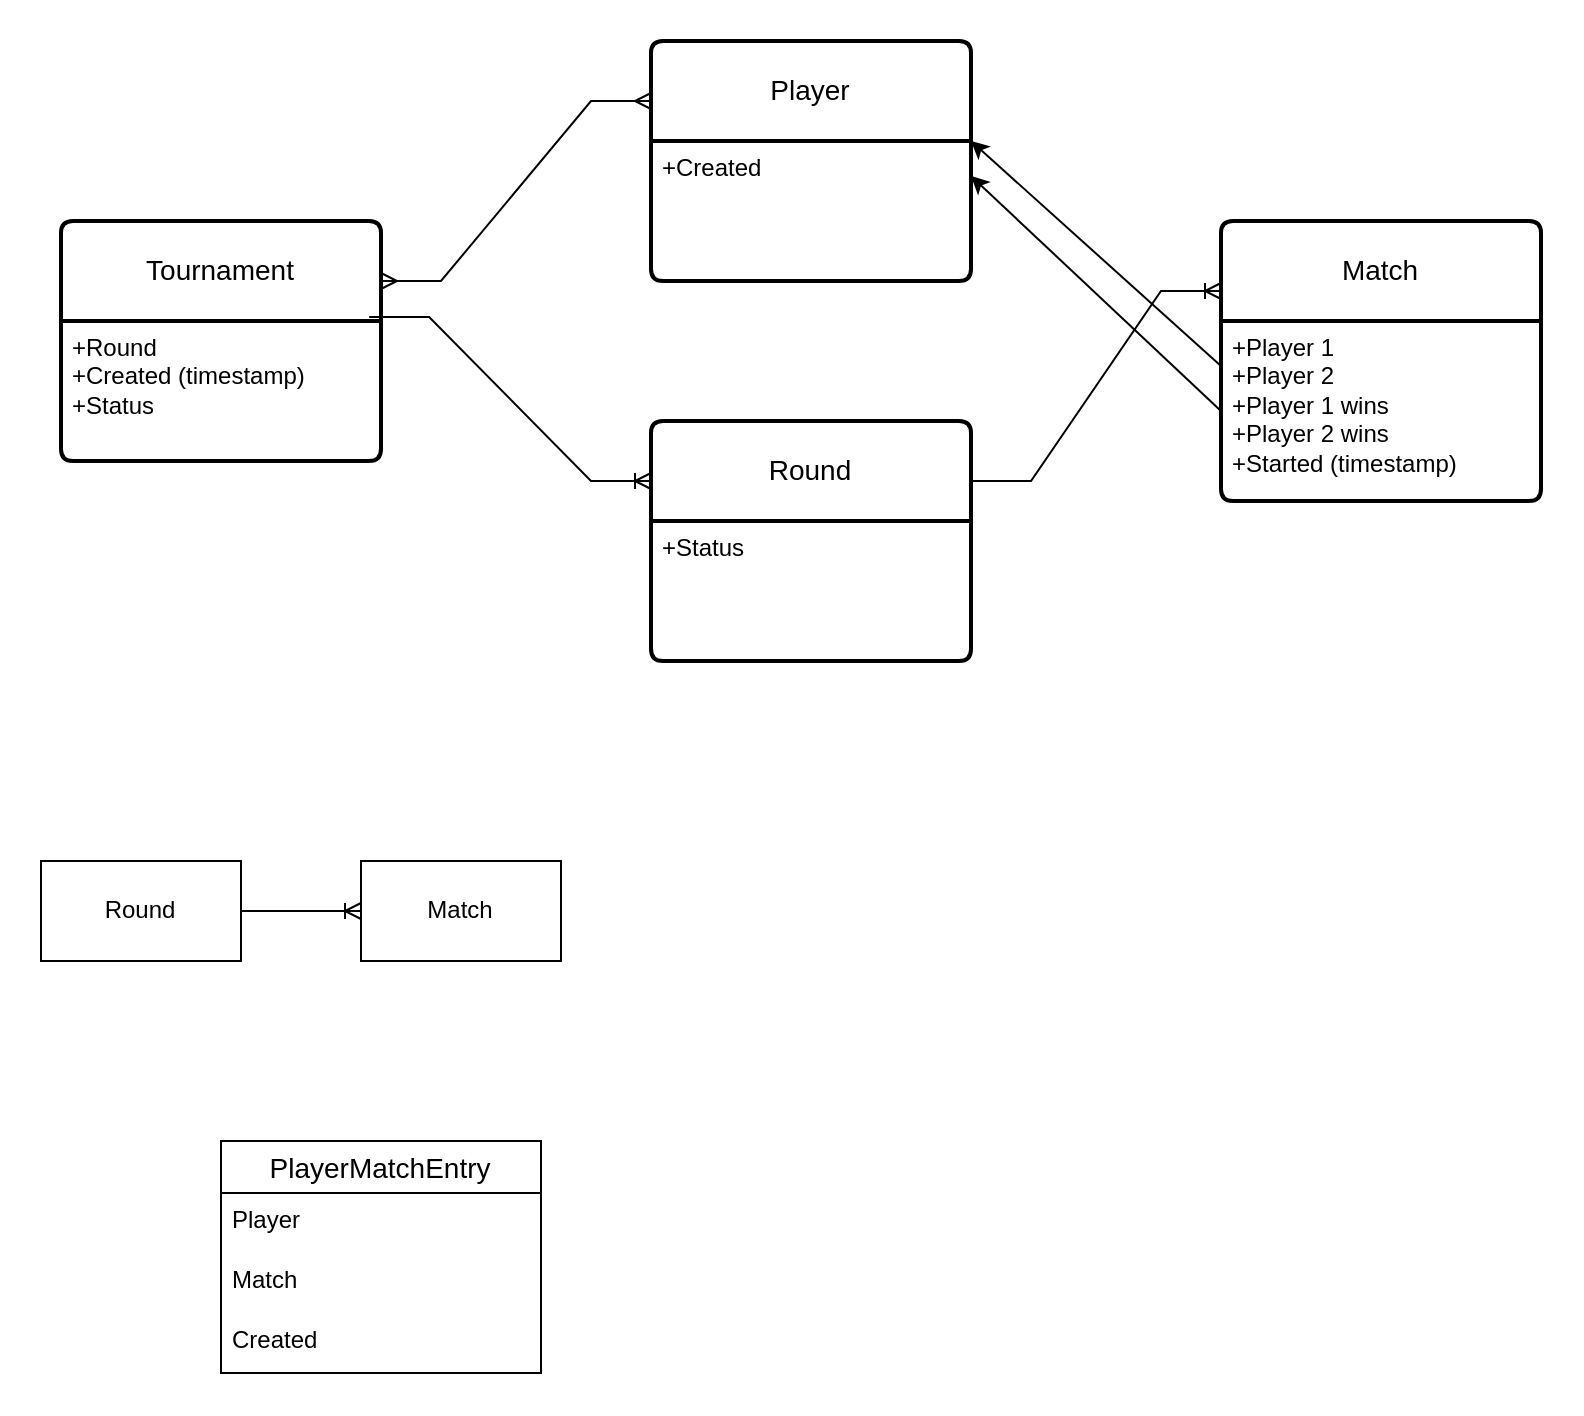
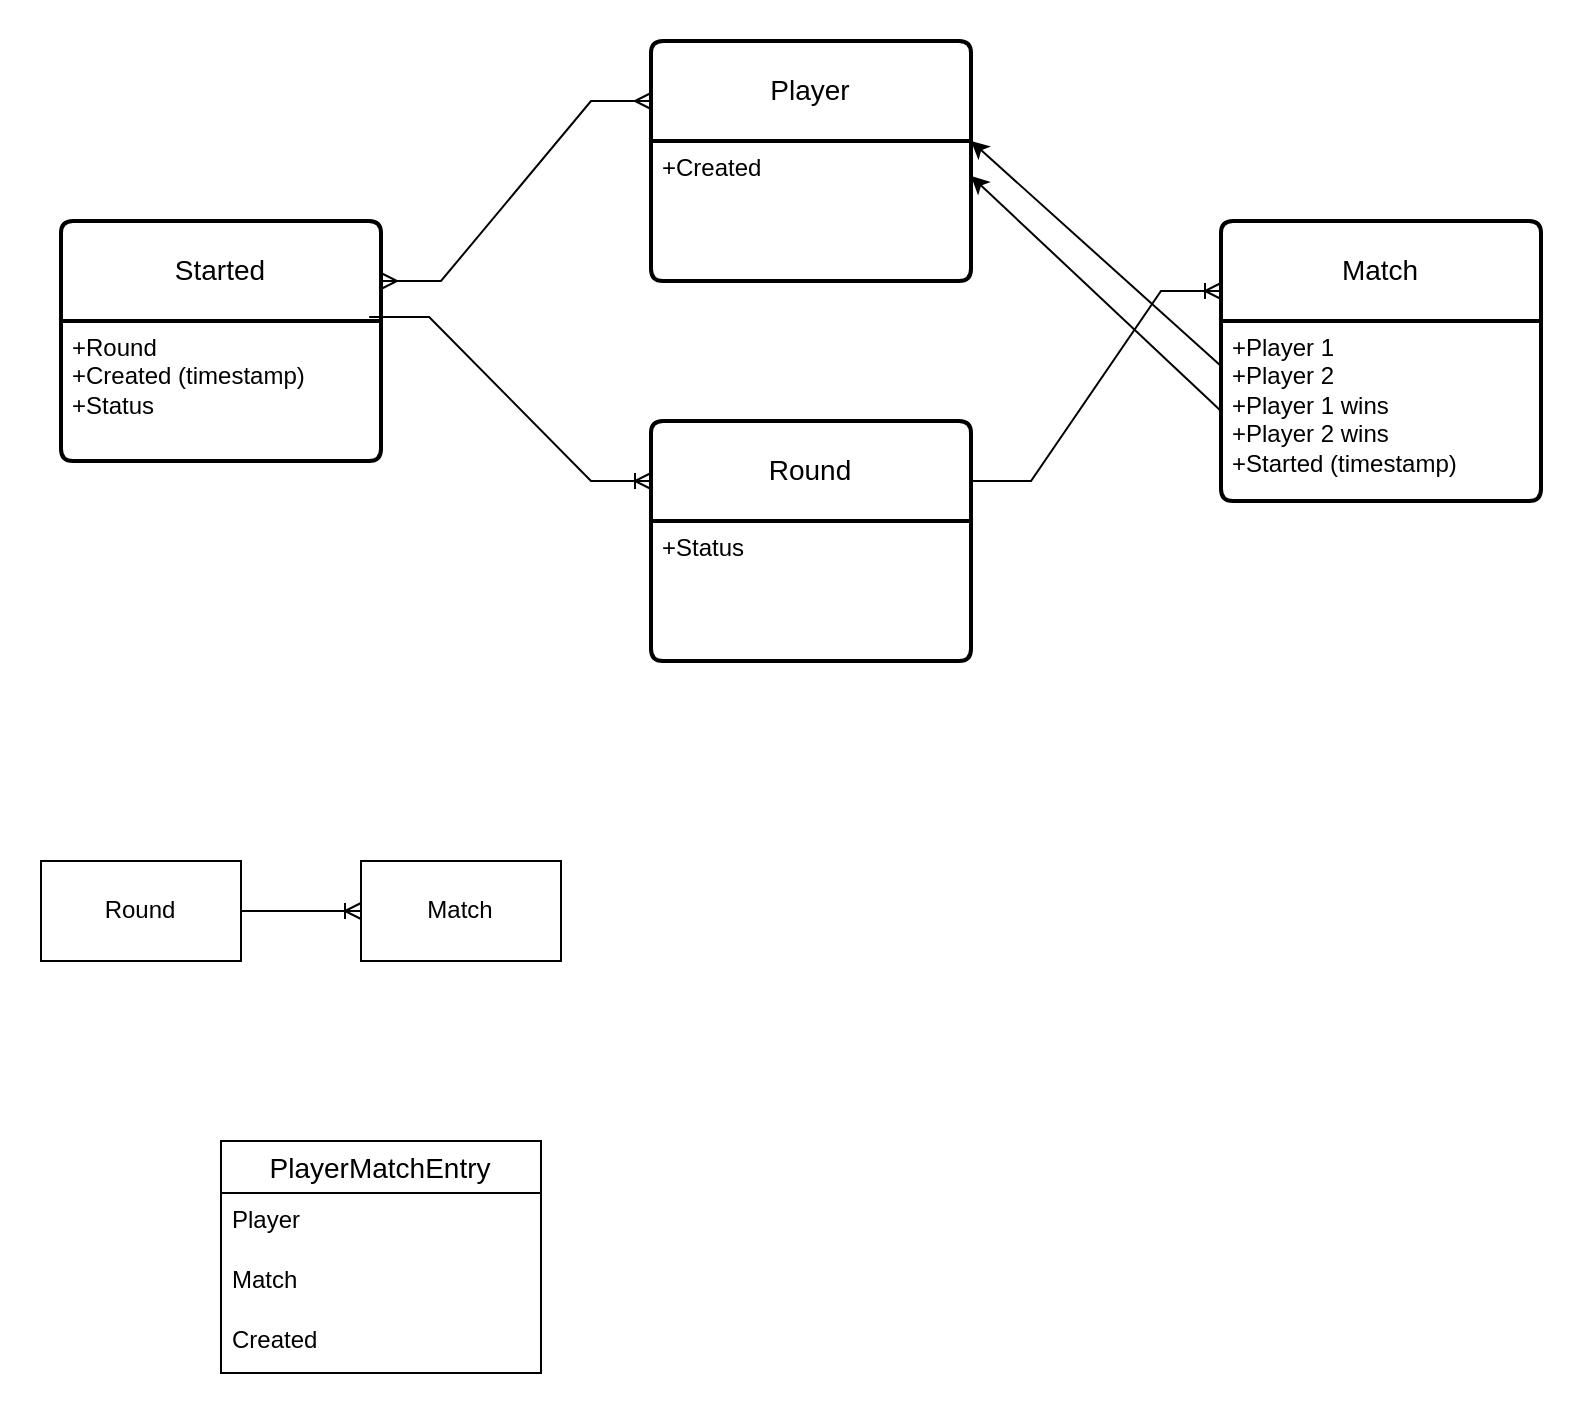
- <mxCell id="2" value="Tournament" style="swimlane;childLayout=stackLayout;horizontal=1;startSize=50;horizontalStack=0;rounded=1;fontSize=14;fontStyle=0;strokeWidth=2;resizeParent=0;resizeLast=1;shadow=0;dashed=0;align=center;arcSize=4;whiteSpace=wrap;html=1;" parent="1" vertex="1"><mxGeometry x="30" y="110" width="160" height="120" as="geometry" /></mxCell>
+ <mxCell id="2" value="Started" style="swimlane;childLayout=stackLayout;horizontal=1;startSize=50;horizontalStack=0;rounded=1;fontSize=14;fontStyle=0;strokeWidth=2;resizeParent=0;resizeLast=1;shadow=0;dashed=0;align=center;arcSize=4;whiteSpace=wrap;html=1;" parent="1" vertex="1"><mxGeometry x="30" y="110" width="160" height="120" as="geometry" /></mxCell>
